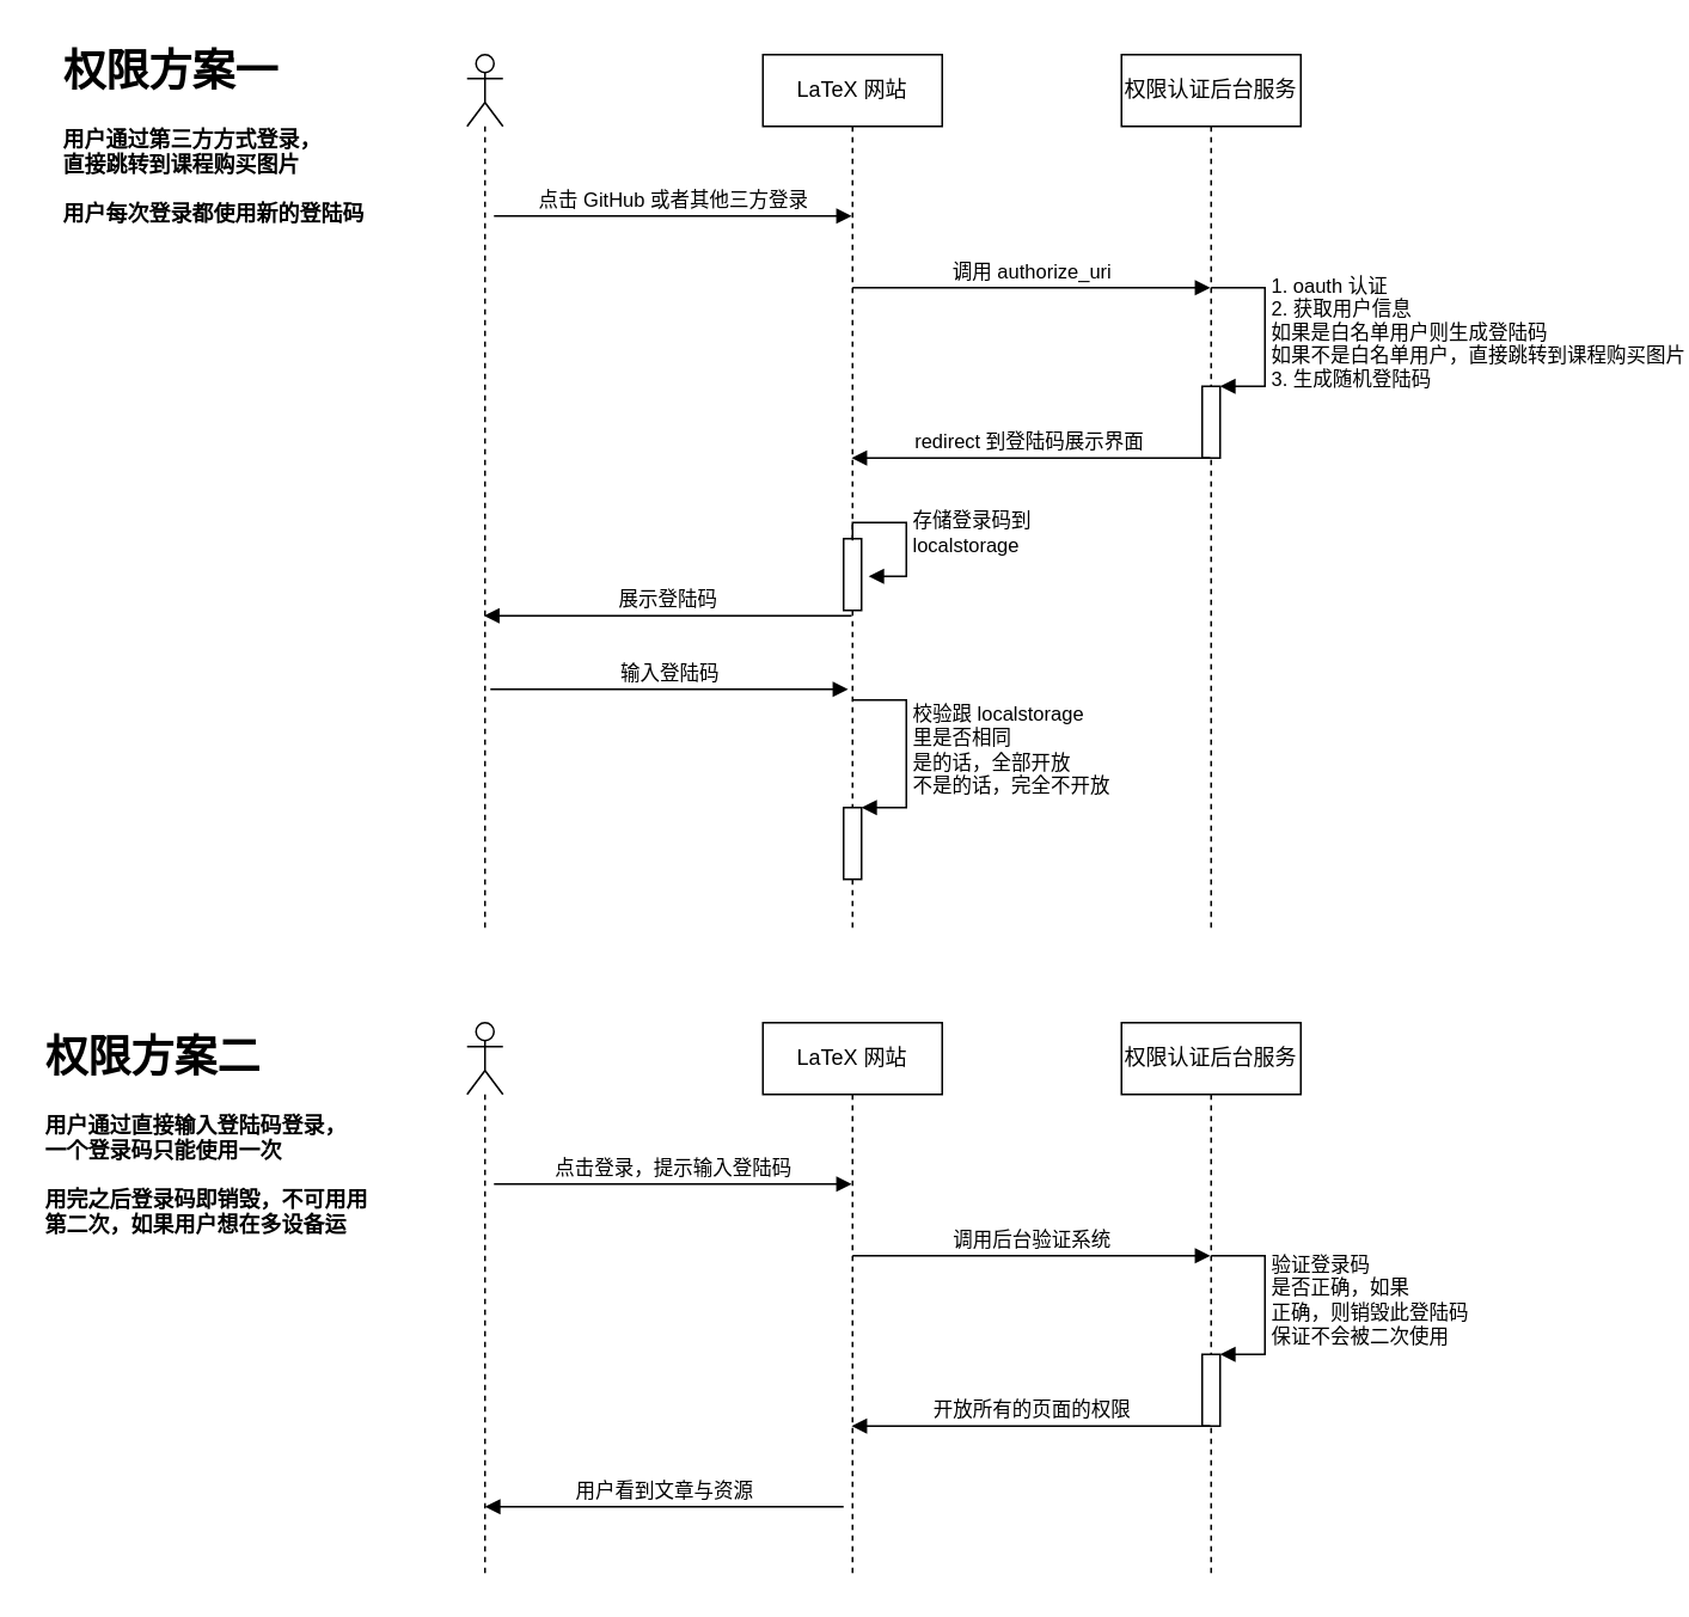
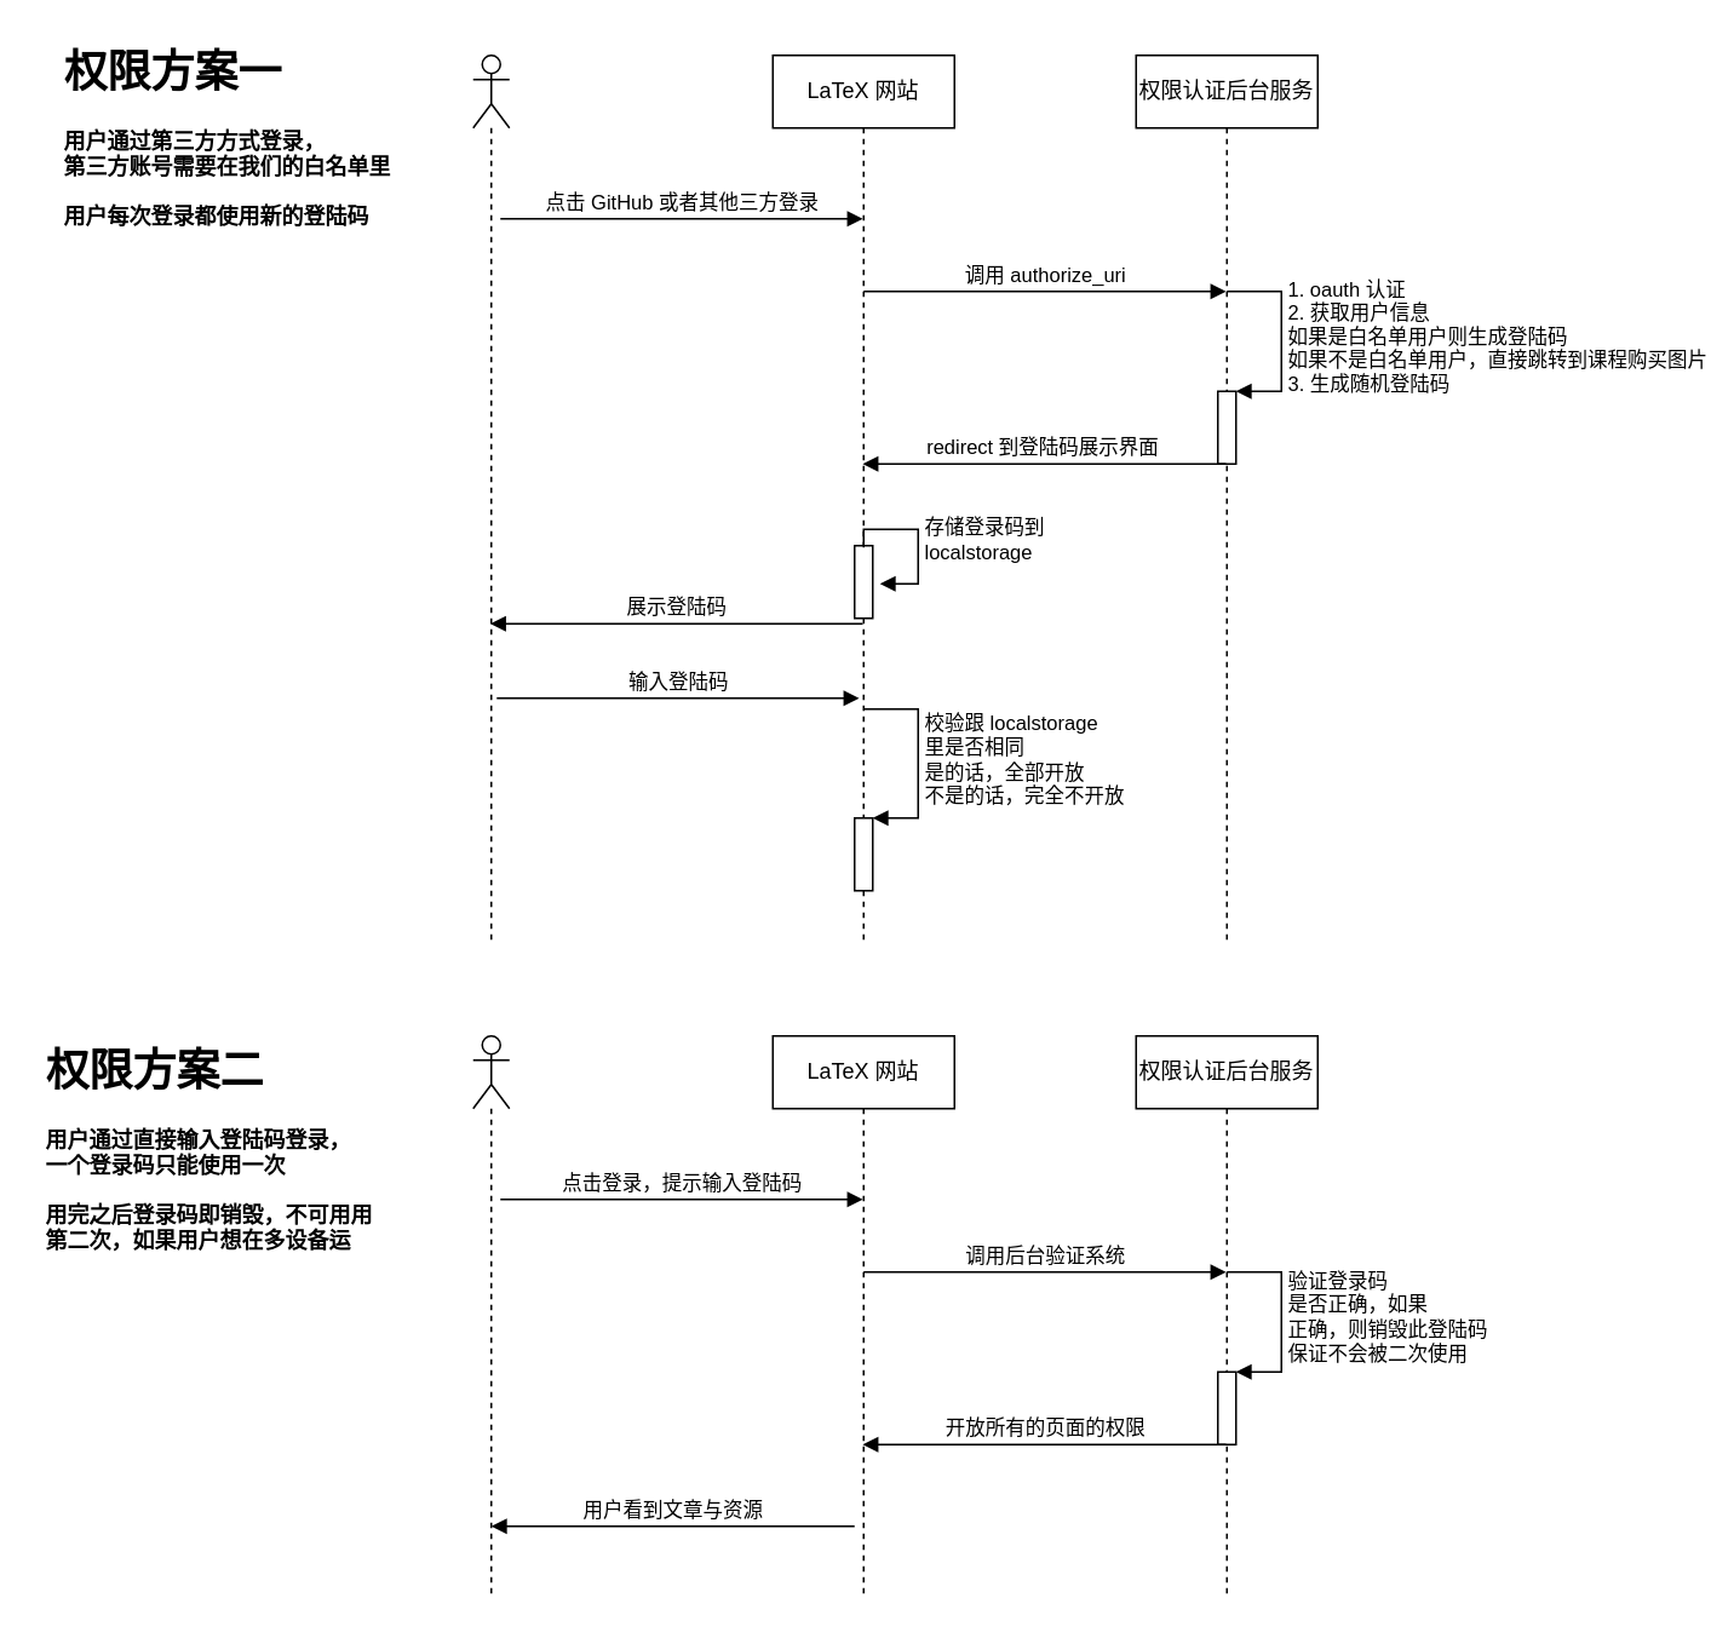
- <mxCell id="16" value="&lt;h1&gt;权限方案一&lt;/h1&gt;&lt;p&gt;&lt;span style=&quot;font-weight: 700&quot;&gt;用户通过第三方方式登录，&lt;/span&gt;&lt;br style=&quot;padding: 0px ; margin: 0px ; font-weight: 700&quot;&gt;&lt;span style=&quot;font-weight: 700&quot;&gt;直接跳转到课程购买图片&lt;/span&gt;&lt;br&gt;&lt;/p&gt;&lt;p&gt;&lt;b&gt;用户每次登录都使用新的登陆码&lt;/b&gt;&lt;/p&gt;&lt;p style=&quot;text-align: center&quot;&gt;&lt;b&gt;&lt;br&gt;&lt;/b&gt;&lt;/p&gt;" style="text;html=1;strokeColor=none;fillColor=none;spacing=5;spacingTop=-20;whiteSpace=wrap;overflow=hidden;rounded=0;" vertex="1" parent="1"><mxGeometry x="30" y="20" width="190" height="120" as="geometry" /></mxCell>
+ <mxCell id="16" value="&lt;h1&gt;权限方案一&lt;/h1&gt;&lt;p&gt;&lt;span style=&quot;font-weight: 700&quot;&gt;用户通过第三方方式登录，&lt;/span&gt;&lt;br style=&quot;padding: 0px ; margin: 0px ; font-weight: 700&quot;&gt;&lt;span style=&quot;font-weight: 700&quot;&gt;第三方账号需要在我们的白名单里&lt;/span&gt;&lt;br&gt;&lt;/p&gt;&lt;p&gt;&lt;b&gt;用户每次登录都使用新的登陆码&lt;/b&gt;&lt;/p&gt;&lt;p style=&quot;text-align: center&quot;&gt;&lt;b&gt;&lt;br&gt;&lt;/b&gt;&lt;/p&gt;" style="text;html=1;strokeColor=none;fillColor=none;spacing=5;spacingTop=-20;whiteSpace=wrap;overflow=hidden;rounded=0;" vertex="1" parent="1"><mxGeometry x="30" y="20" width="190" height="120" as="geometry" /></mxCell>
